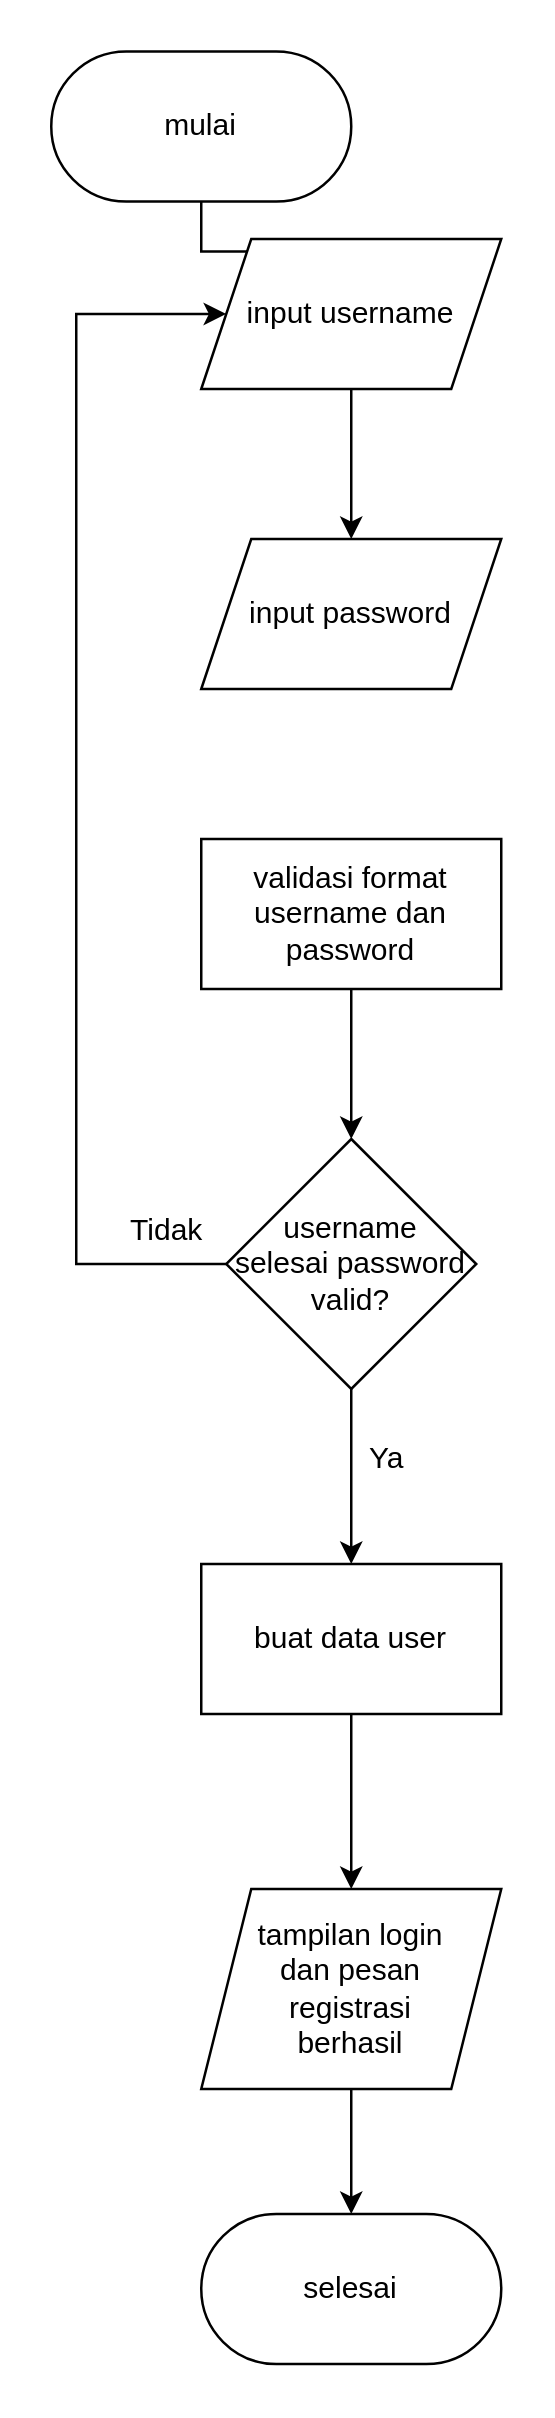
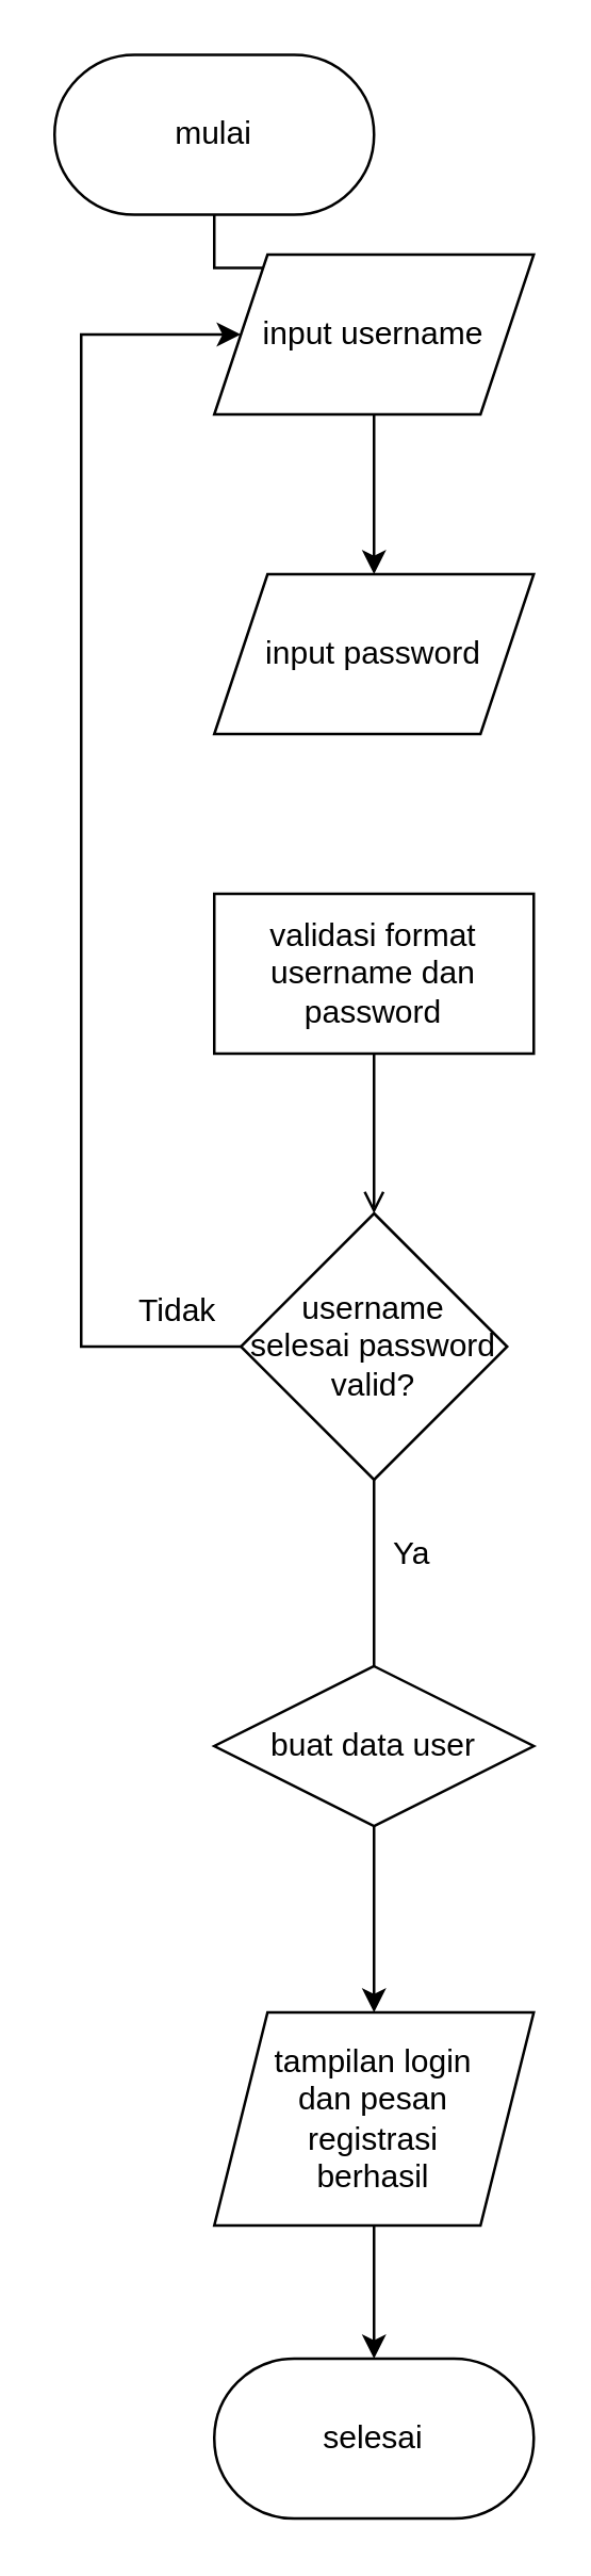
- <mxCell id="7" style="edgeStyle=orthogonalEdgeStyle;rounded=0;orthogonalLoop=1;jettySize=auto;html=1;entryX=0.5;entryY=0;entryDx=0;entryDy=0;" edge="1" parent="1" source="8" target="11"><mxGeometry relative="1" as="geometry" /></mxCell>
+ <mxCell id="7" style="edgeStyle=orthogonalEdgeStyle;rounded=0;orthogonalLoop=1;jettySize=auto;html=1;entryX=0.5;entryY=0;entryDx=0;entryDy=0;endArrow=open;" edge="1" parent="1" source="8" target="11"><mxGeometry relative="1" as="geometry" /></mxCell>
- <mxCell id="10" style="edgeStyle=orthogonalEdgeStyle;rounded=0;orthogonalLoop=1;jettySize=auto;html=1;entryX=0.5;entryY=0;entryDx=0;entryDy=0;" edge="1" parent="1" source="11" target="14"><mxGeometry relative="1" as="geometry" /></mxCell>
+ <mxCell id="10" style="edgeStyle=orthogonalEdgeStyle;rounded=0;orthogonalLoop=1;jettySize=auto;html=1;entryX=0.5;entryY=0;entryDx=0;entryDy=0;endArrow=none;" edge="1" parent="1" source="11" target="14"><mxGeometry relative="1" as="geometry" /></mxCell>
- <mxCell id="14" value="buat data user" style="rounded=0;whiteSpace=wrap;html=1;" vertex="1" parent="1"><mxGeometry x="80" y="625" width="120" height="60" as="geometry" /></mxCell>
+ <mxCell id="14" value="buat data user" style="rhombus;whiteSpace=wrap;html=1;" vertex="1" parent="1"><mxGeometry x="80" y="625" width="120" height="60" as="geometry" /></mxCell>
